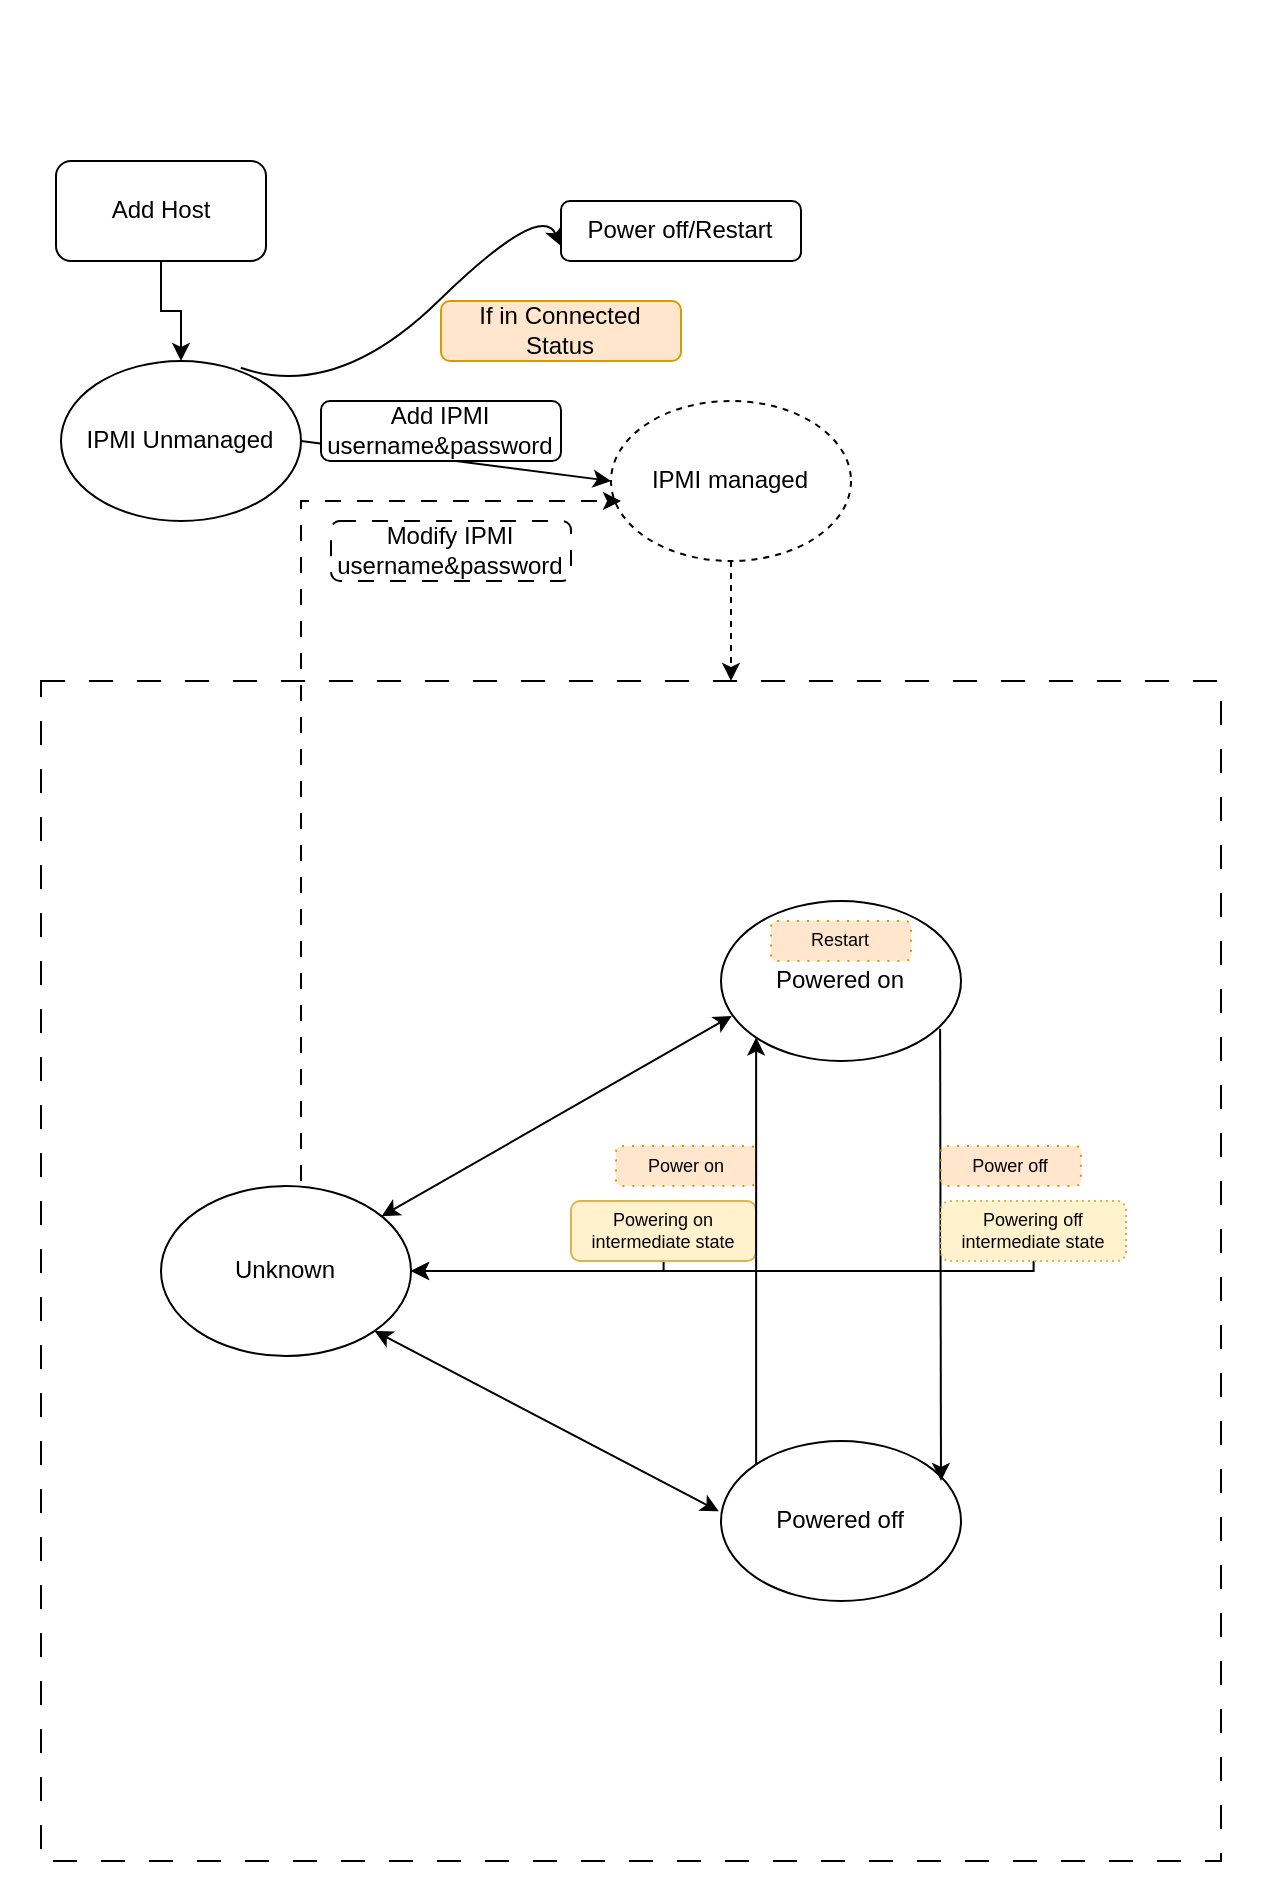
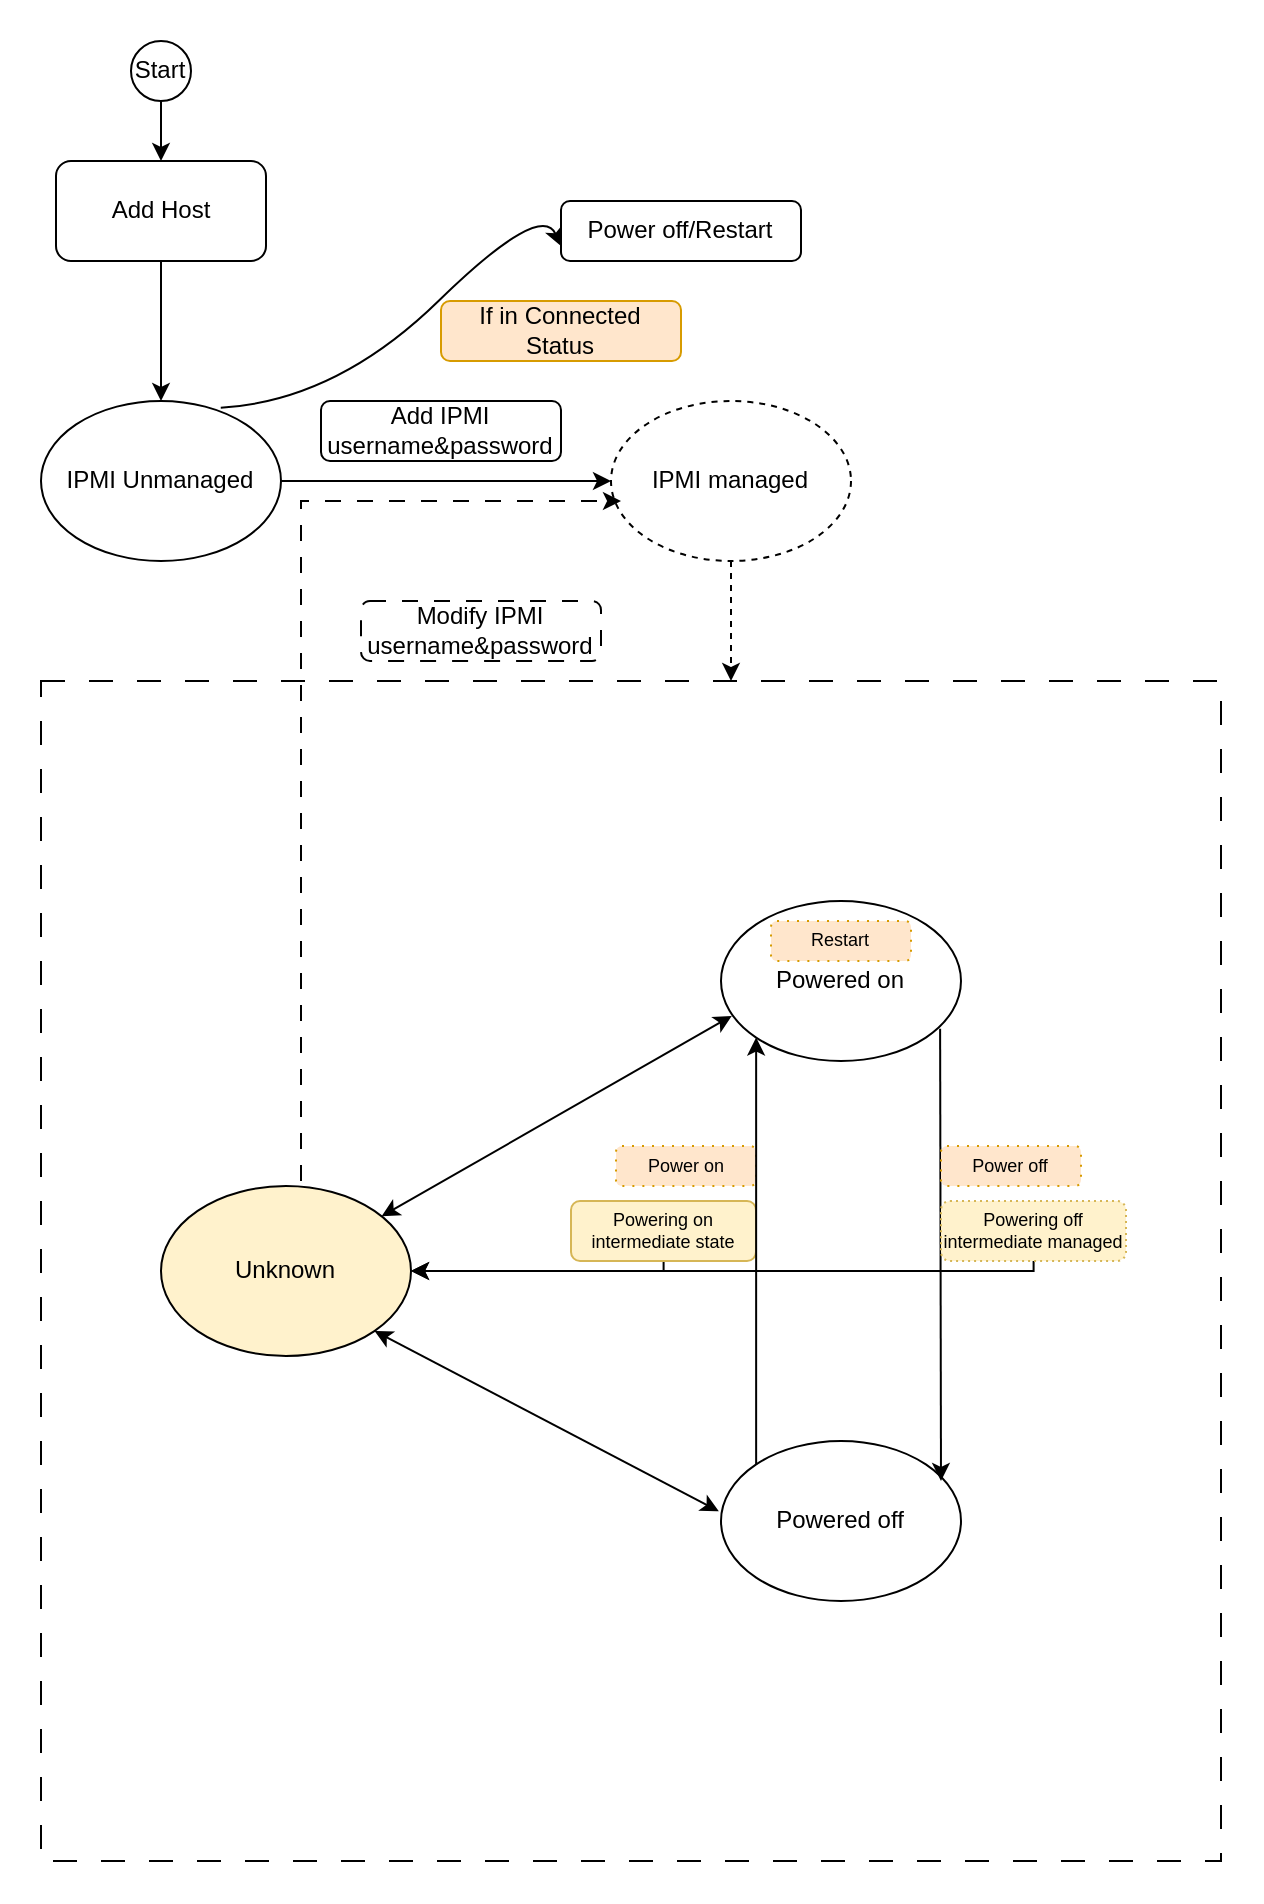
+ <mxCell id="18" value="Start" style="ellipse;whiteSpace=wrap;html=1;aspect=fixed;" vertex="1" parent="1"><mxGeometry x="65" y="20" width="30" height="30" as="geometry" /></mxCell>
+ <mxCell id="21" value="" style="endArrow=classic;html=1;rounded=0;exitX=0.5;exitY=1;exitDx=0;exitDy=0;entryX=0.5;entryY=0;entryDx=0;entryDy=0;" edge="1" parent="1" source="18" target="20"><mxGeometry width="50" height="50" relative="1" as="geometry"><mxPoint x="300" y="220" as="sourcePoint" /><mxPoint x="350" y="170" as="targetPoint" /></mxGeometry></mxCell>
- <mxCell id="5" value="IPMI Unmanaged" style="ellipse;whiteSpace=wrap;html=1;" vertex="1" parent="1"><mxGeometry x="30" y="180" width="120" height="80" as="geometry" /></mxCell>
+ <mxCell id="5" value="IPMI Unmanaged" style="ellipse;whiteSpace=wrap;html=1;" vertex="1" parent="1"><mxGeometry x="20" y="200" width="120" height="80" as="geometry" /></mxCell>
- <mxCell id="30" value="Modify IPMI username&amp;amp;password" style="rounded=1;whiteSpace=wrap;html=1;dashed=1;dashPattern=8 8;" vertex="1" parent="1"><mxGeometry x="165" y="260" width="120" height="30" as="geometry" /></mxCell>
+ <mxCell id="30" value="Modify IPMI username&amp;amp;password" style="rounded=1;whiteSpace=wrap;html=1;dashed=1;dashPattern=8 8;" vertex="1" parent="1"><mxGeometry x="180" y="300" width="120" height="30" as="geometry" /></mxCell>
- <mxCell id="12" value="Powering off&lt;br&gt;intermediate state" style="rounded=1;whiteSpace=wrap;html=1;dashed=1;dashPattern=1 2;fontSize=9;fillColor=#fff2cc;strokeColor=#d6b656;" vertex="1" parent="1"><mxGeometry x="470" y="600" width="92.5" height="30" as="geometry" /></mxCell>
+ <mxCell id="12" value="Powering off&lt;br&gt;intermediate managed" style="rounded=1;whiteSpace=wrap;html=1;dashed=1;dashPattern=1 2;fontSize=9;fillColor=#fff2cc;strokeColor=#d6b656;" vertex="1" parent="1"><mxGeometry x="470" y="600" width="92.5" height="30" as="geometry" /></mxCell>
- <mxCell id="23" value="Unknown" style="ellipse;whiteSpace=wrap;html=1;" vertex="1" parent="1"><mxGeometry x="80" y="592.5" width="125" height="85" as="geometry" /></mxCell>
+ <mxCell id="23" value="Unknown" style="ellipse;whiteSpace=wrap;html=1;fillColor=#fff2cc;" vertex="1" parent="1"><mxGeometry x="80" y="592.5" width="125" height="85" as="geometry" /></mxCell>
